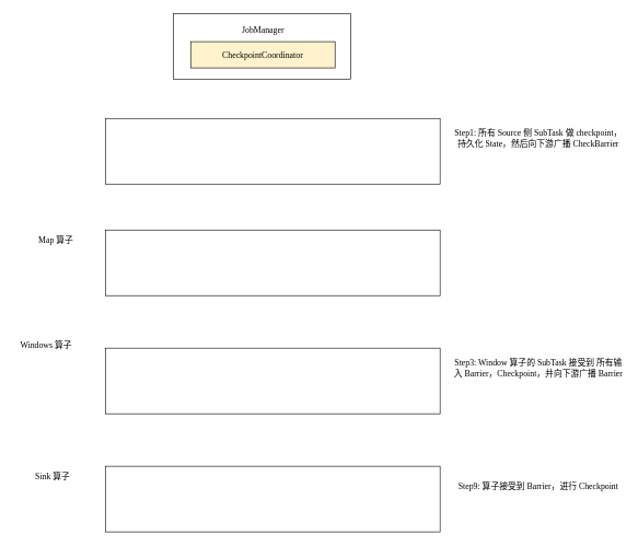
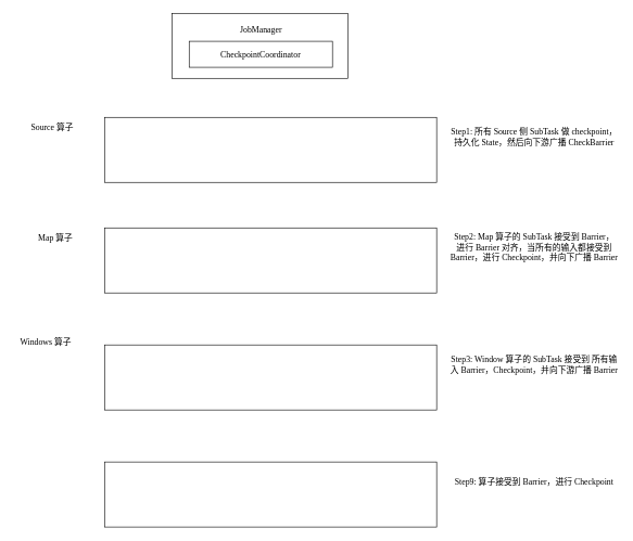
- <mxCell id="3" value="CheckpointCoordinator" style="rounded=0;whiteSpace=wrap;html=1;fontFamily=Comic Sans MS;fontSize=13;fillColor=#fff2cc;" vertex="1" parent="1"><mxGeometry x="290" y="63" width="220" height="40" as="geometry" /></mxCell>
+ <mxCell id="3" value="CheckpointCoordinator" style="rounded=0;whiteSpace=wrap;html=1;fontFamily=Comic Sans MS;fontSize=13;" vertex="1" parent="1"><mxGeometry x="290" y="63" width="220" height="40" as="geometry" /></mxCell>
+ <mxCell id="6" value="Source 算子" style="text;html=1;strokeColor=none;fillColor=none;align=center;verticalAlign=middle;whiteSpace=wrap;rounded=0;fontFamily=Comic Sans MS;fontSize=13;" vertex="1" parent="1"><mxGeometry x="40" y="180" width="80" height="30" as="geometry" /></mxCell>
+ <mxCell id="10" value="Step2: Map 算子的 SubTask 接受到 Barrier，进行 Barrier 对齐，当所有的输入都接受到 Barrier，进行 Checkpoint，并向下广播 Barrier" style="text;html=1;strokeColor=none;fillColor=none;align=center;verticalAlign=middle;whiteSpace=wrap;rounded=0;fontFamily=Comic Sans MS;fontSize=13;" vertex="1" parent="1"><mxGeometry x="690" y="350" width="260" height="60" as="geometry" /></mxCell>
- <mxCell id="15" value="Sink 算子" style="text;html=1;strokeColor=none;fillColor=none;align=center;verticalAlign=middle;whiteSpace=wrap;rounded=0;fontFamily=Comic Sans MS;fontSize=13;" vertex="1" parent="1"><mxGeometry x="40" y="710" width="80" height="30" as="geometry" /></mxCell>
